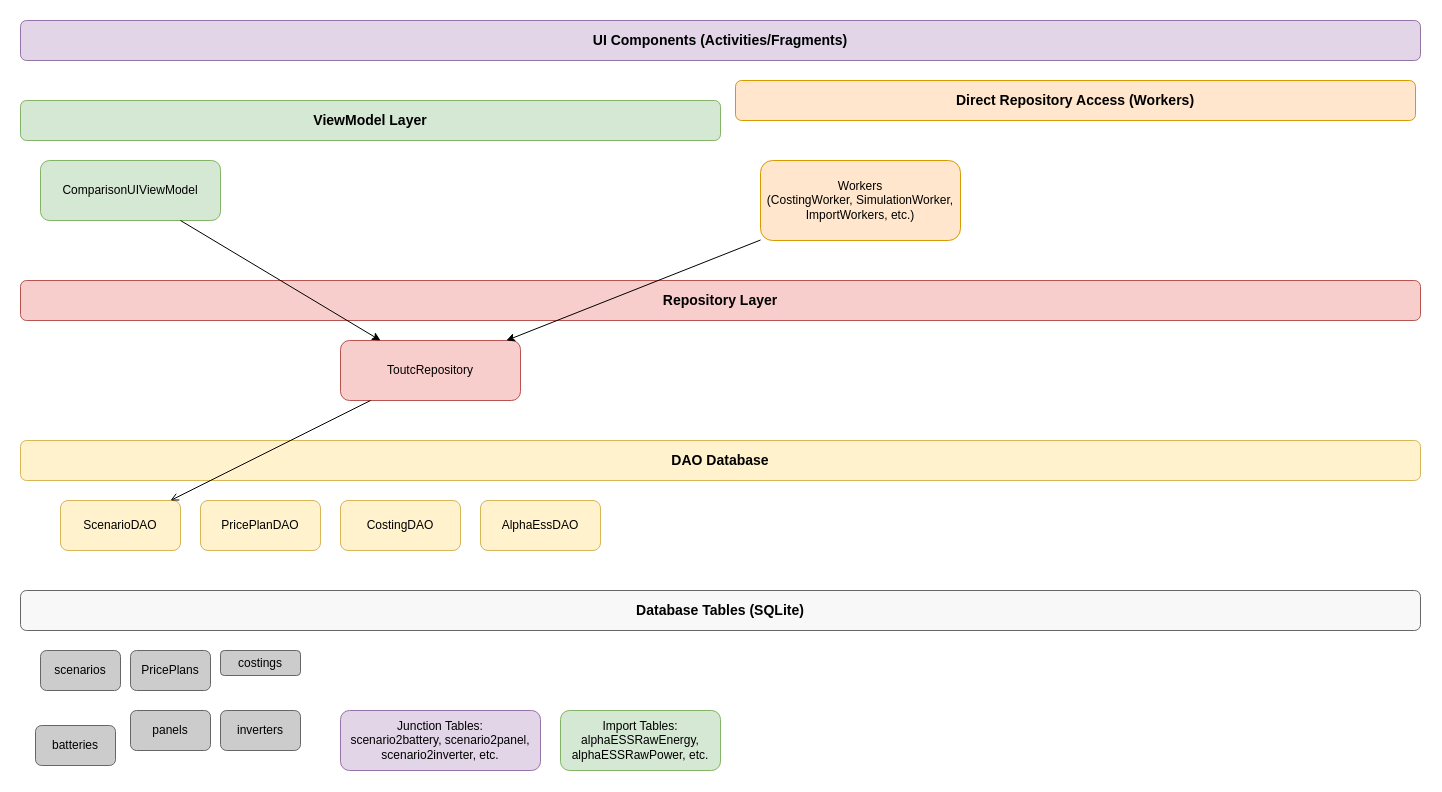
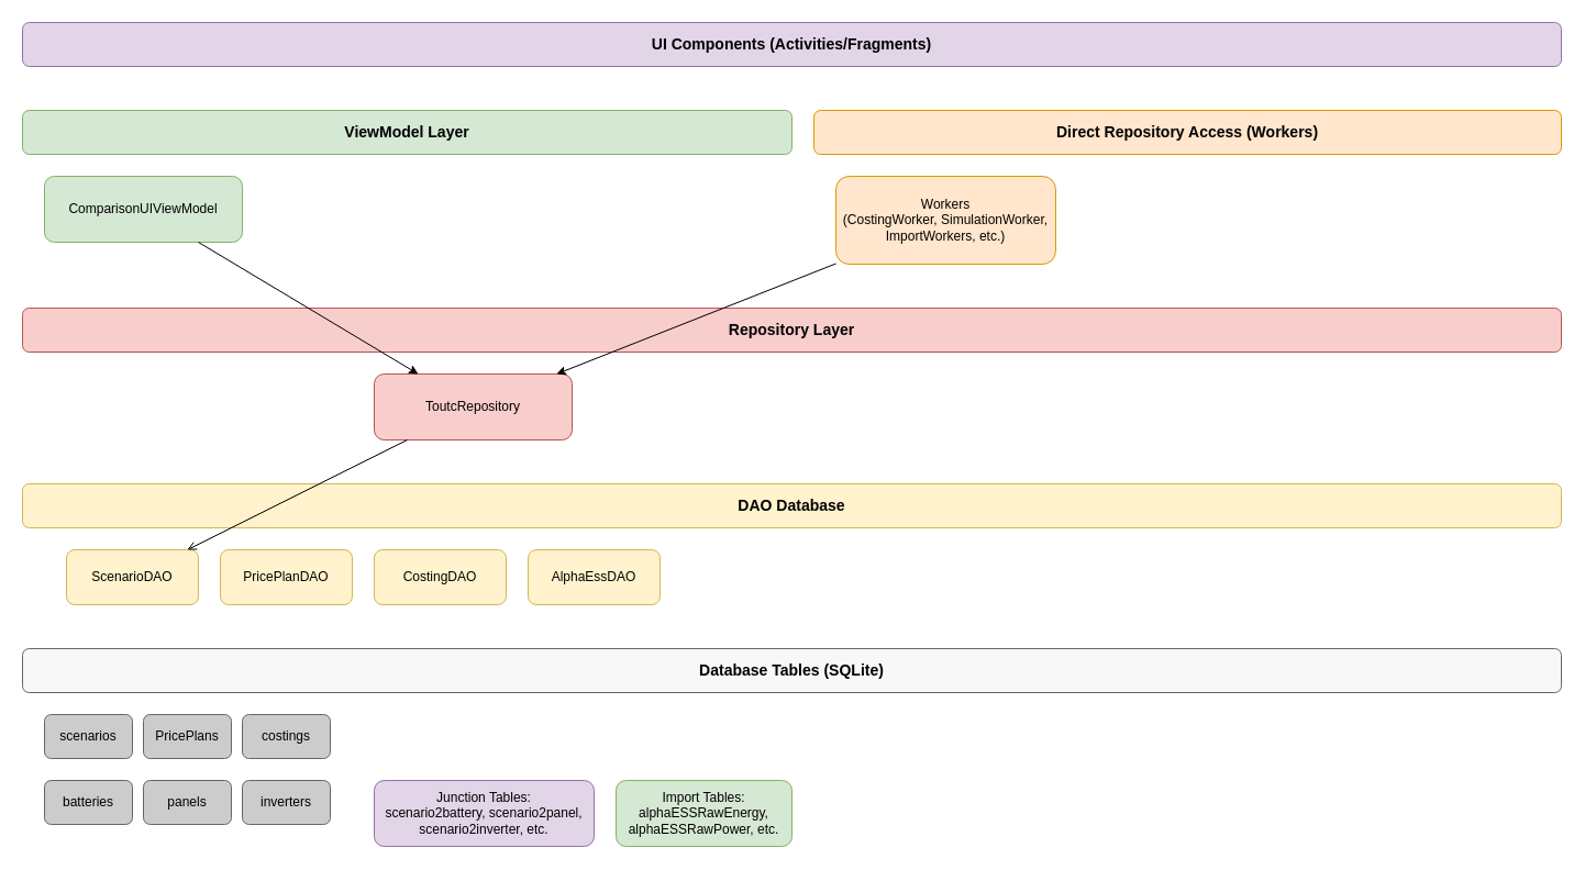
- <mxCell id="5" value="Direct Repository Access (Workers)" style="rounded=1;whiteSpace=wrap;html=1;fillColor=#FFE6CC;strokeColor=#D79B00;fontColor=#000000;fontStyle=1;fontSize=14;" vertex="1" parent="1"><mxGeometry x="735" y="80" width="680" height="40" as="geometry" /></mxCell>
+ <mxCell id="5" value="Direct Repository Access (Workers)" style="rounded=1;whiteSpace=wrap;html=1;fillColor=#FFE6CC;strokeColor=#D79B00;fontColor=#000000;fontStyle=1;fontSize=14;" vertex="1" parent="1"><mxGeometry x="740" y="100" width="680" height="40" as="geometry" /></mxCell>
- <mxCell id="17" value="costings" style="rounded=1;whiteSpace=wrap;html=1;fillColor=#CCCCCC;strokeColor=#666666;fontColor=#000000;" vertex="1" parent="1"><mxGeometry x="220" y="650" width="80" height="25" as="geometry" /></mxCell>
+ <mxCell id="17" value="costings" style="rounded=1;whiteSpace=wrap;html=1;fillColor=#CCCCCC;strokeColor=#666666;fontColor=#000000;" vertex="1" parent="1"><mxGeometry x="220" y="650" width="80" height="40" as="geometry" /></mxCell>
- <mxCell id="18" value="batteries" style="rounded=1;whiteSpace=wrap;html=1;fillColor=#CCCCCC;strokeColor=#666666;fontColor=#000000;" vertex="1" parent="1"><mxGeometry x="35" y="725" width="80" height="40" as="geometry" /></mxCell>
+ <mxCell id="18" value="batteries" style="rounded=1;whiteSpace=wrap;html=1;fillColor=#CCCCCC;strokeColor=#666666;fontColor=#000000;" vertex="1" parent="1"><mxGeometry x="40" y="710" width="80" height="40" as="geometry" /></mxCell>
